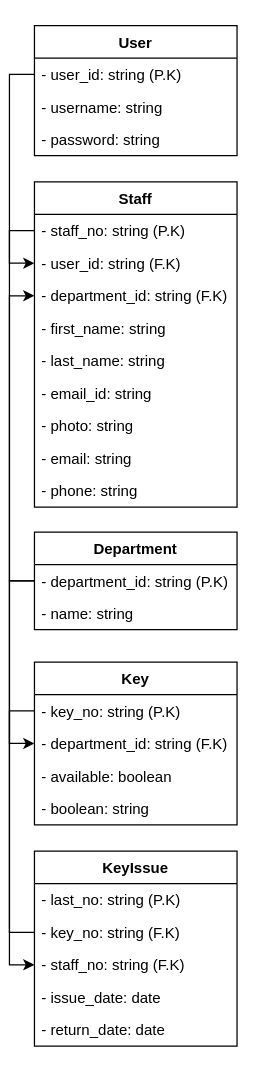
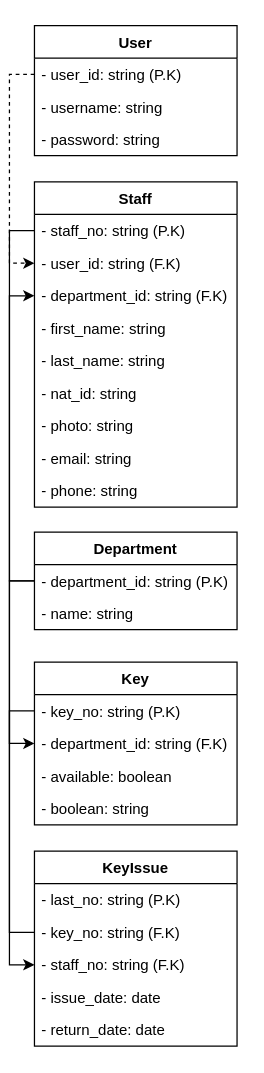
- <mxCell id="34" style="edgeStyle=orthogonalEdgeStyle;rounded=0;orthogonalLoop=1;jettySize=auto;html=1;entryX=0;entryY=0.5;entryDx=0;entryDy=0;" parent="1" source="3" target="8" edge="1"><mxGeometry relative="1" as="geometry" /></mxCell>
+ <mxCell id="34" style="edgeStyle=orthogonalEdgeStyle;rounded=0;orthogonalLoop=1;jettySize=auto;html=1;entryX=0;entryY=0.5;entryDx=0;entryDy=0;dashed=1;" parent="1" source="3" target="8" edge="1"><mxGeometry relative="1" as="geometry" /></mxCell>
- <mxCell id="12" value="- email_id: string" style="text;strokeColor=none;fillColor=none;align=left;verticalAlign=top;spacingLeft=4;spacingRight=4;overflow=hidden;rotatable=0;points=[[0,0.5],[1,0.5]];portConstraint=eastwest;whiteSpace=wrap;html=1;" parent="6" vertex="1"><mxGeometry y="156" width="162" height="26" as="geometry" /></mxCell>
+ <mxCell id="12" value="- nat_id: string" style="text;strokeColor=none;fillColor=none;align=left;verticalAlign=top;spacingLeft=4;spacingRight=4;overflow=hidden;rotatable=0;points=[[0,0.5],[1,0.5]];portConstraint=eastwest;whiteSpace=wrap;html=1;" parent="6" vertex="1"><mxGeometry y="156" width="162" height="26" as="geometry" /></mxCell>
